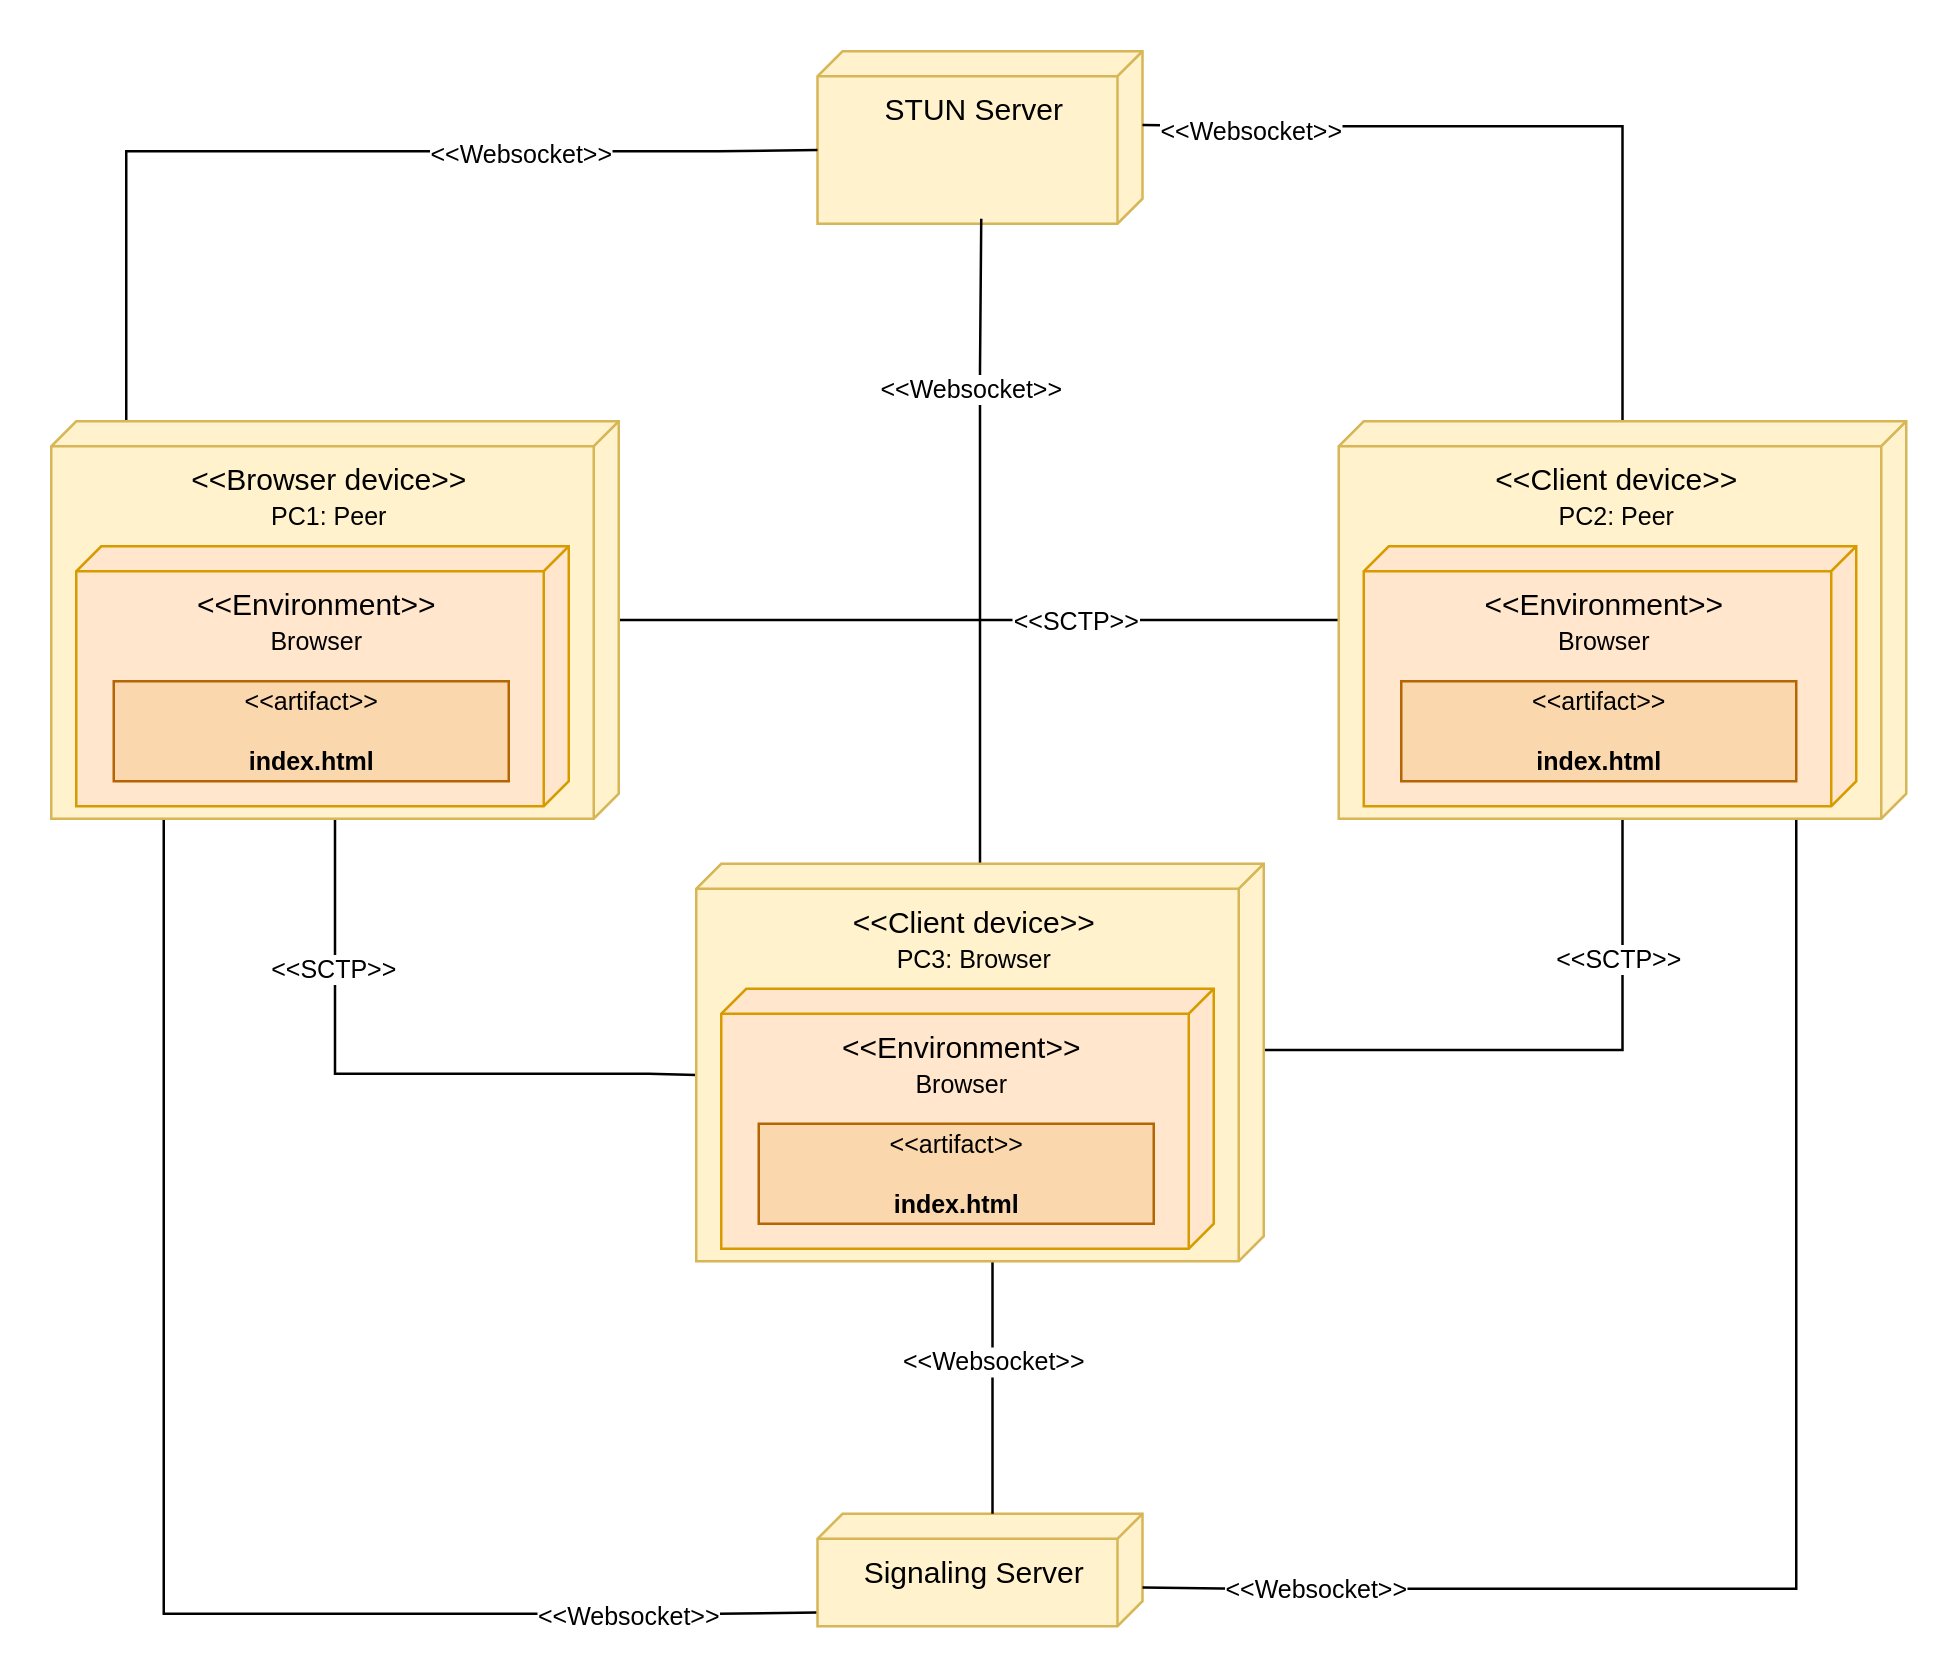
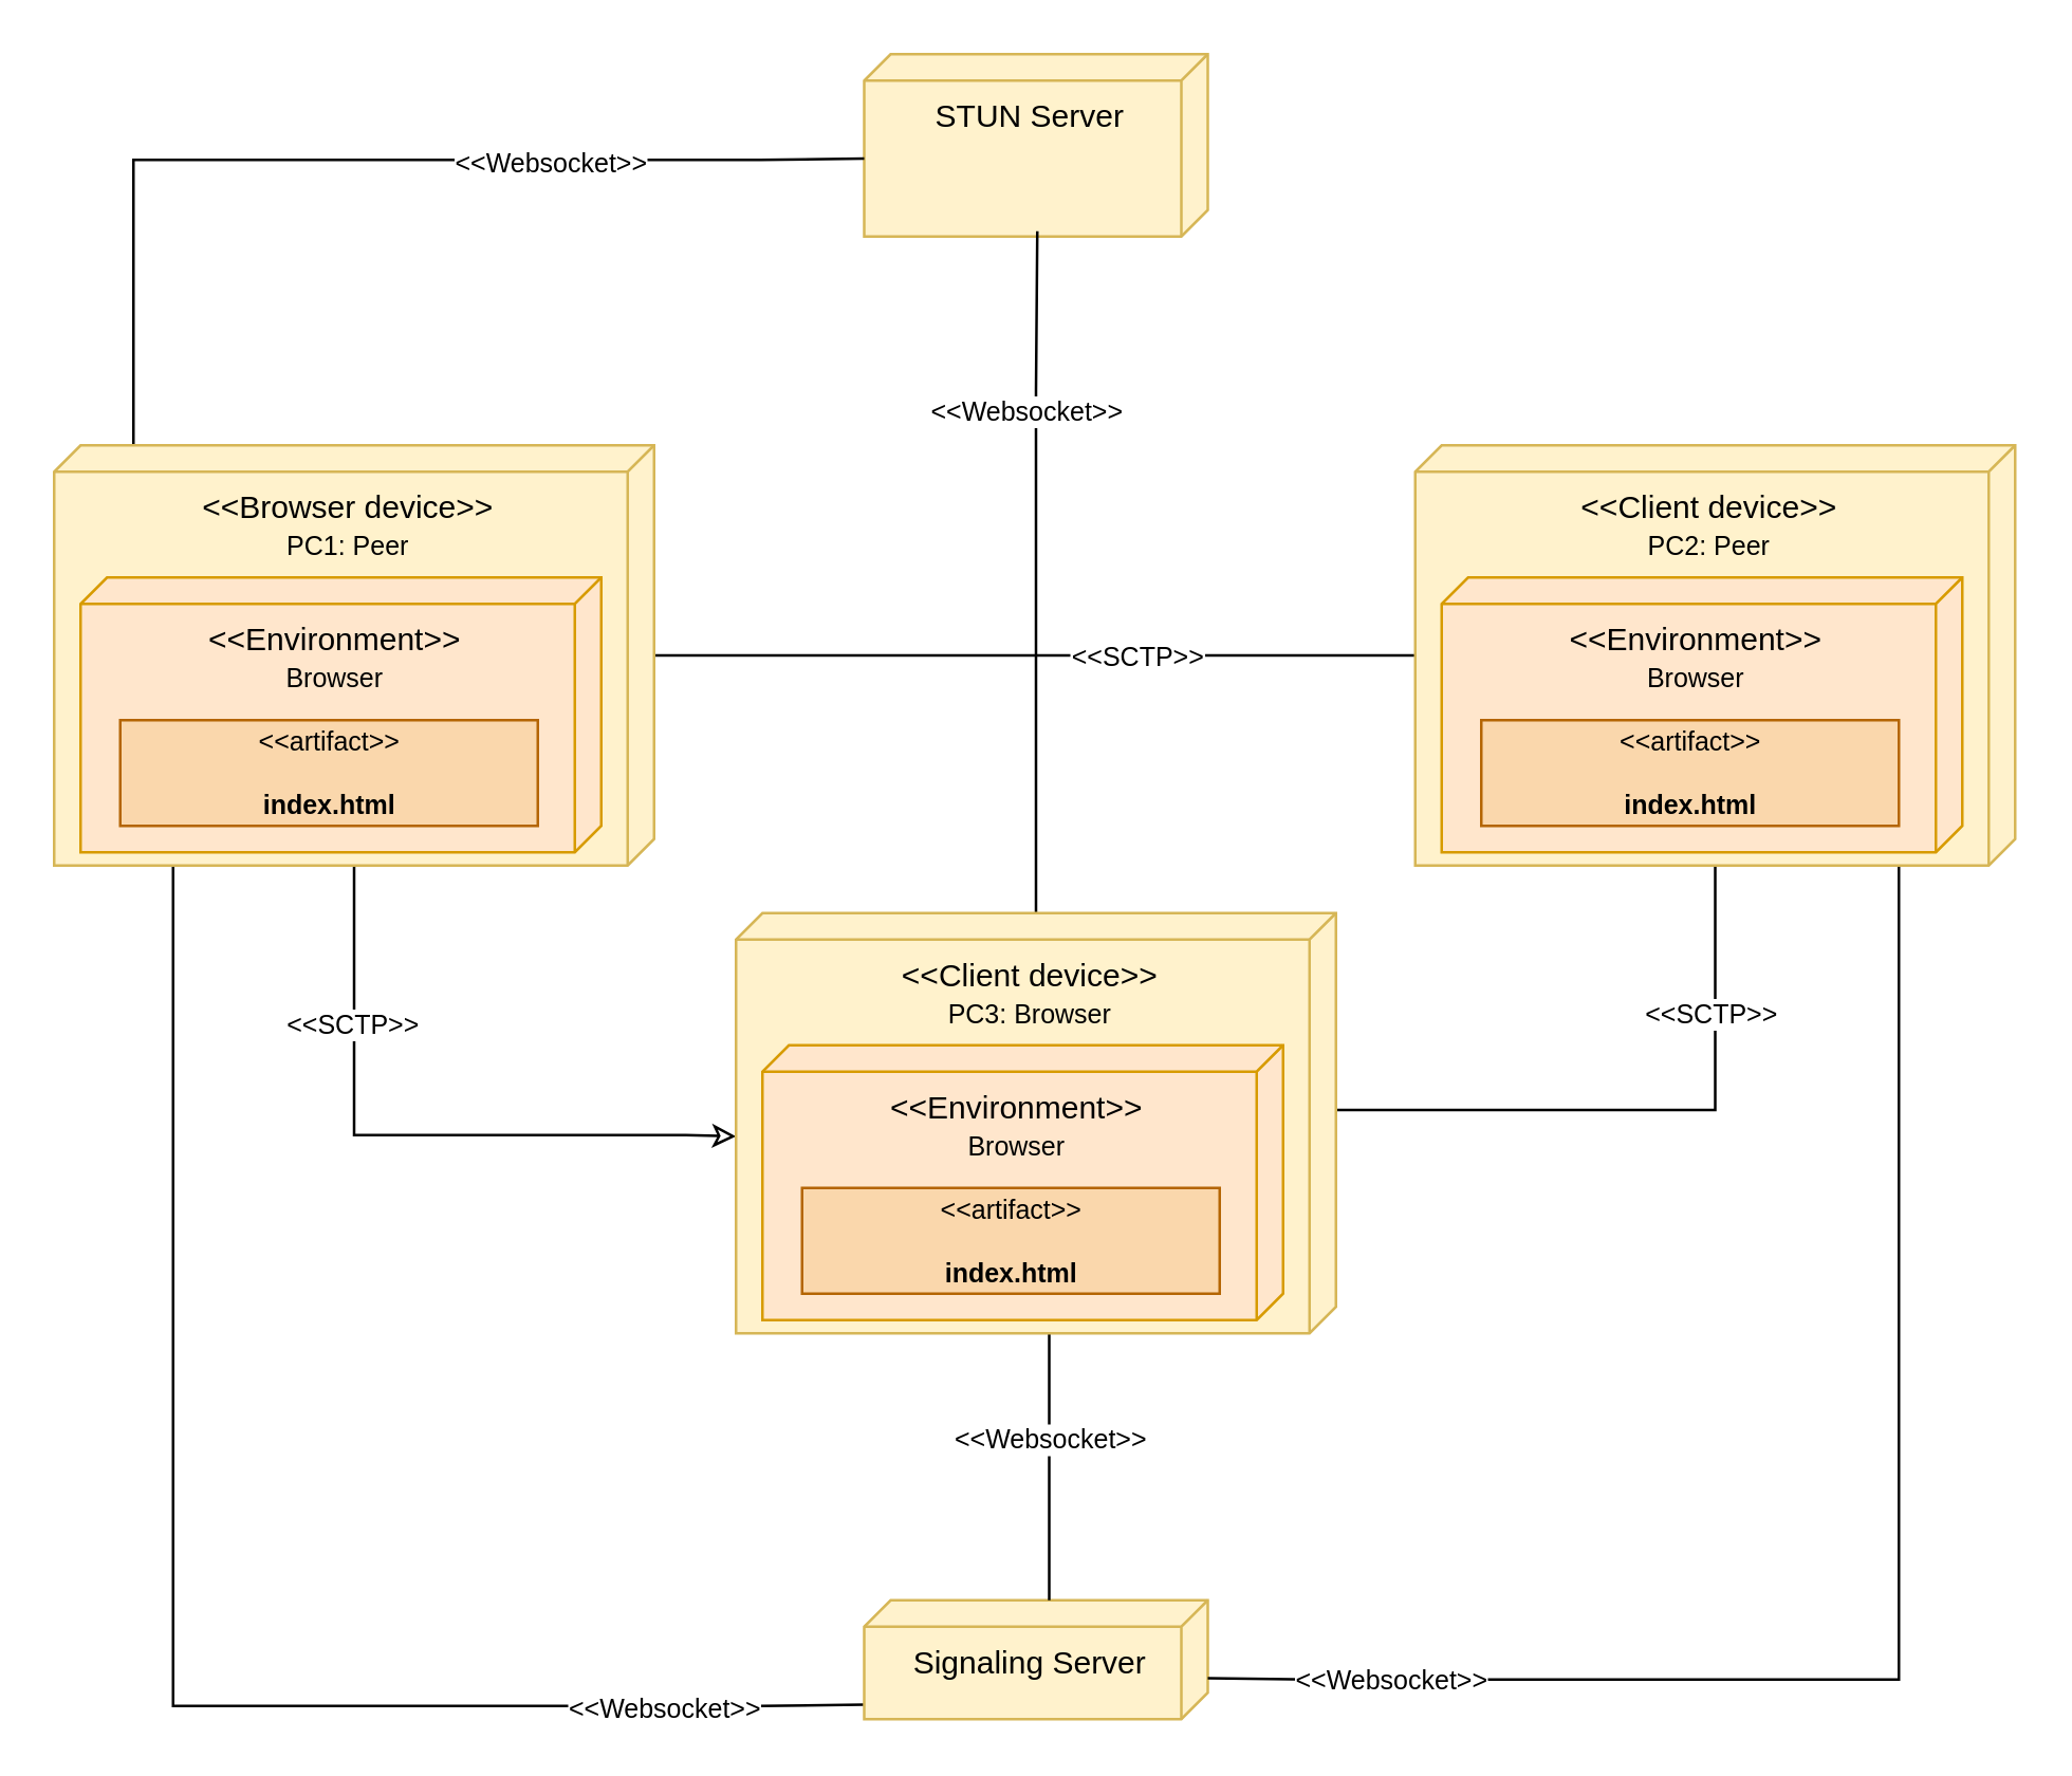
- <mxCell id="19" style="edgeStyle=orthogonalEdgeStyle;rounded=0;orthogonalLoop=1;jettySize=auto;html=1;entryX=0;entryY=0;entryDx=29.5;entryDy=0;entryPerimeter=0;fontSize=10;endArrow=none;endFill=0;" edge="1" parent="1" source="21" target="2"><mxGeometry relative="1" as="geometry"><Array as="points"><mxPoint x="649" y="50" /><mxPoint x="496" y="50" /></Array></mxGeometry></mxCell>
- <mxCell id="20" value="&amp;lt;&amp;lt;Websocket&amp;gt;&amp;gt;" style="edgeLabel;html=1;align=center;verticalAlign=middle;resizable=0;points=[];fontSize=10;" vertex="1" connectable="0" parent="19"><mxGeometry x="0.723" y="1" relative="1" as="geometry"><mxPoint as="offset" /></mxGeometry></mxCell>
- <mxCell id="5" style="edgeStyle=orthogonalEdgeStyle;rounded=0;orthogonalLoop=1;jettySize=auto;html=1;fontSize=10;endArrow=none;endFill=0;entryX=0;entryY=0;entryDx=84.5;entryDy=227;entryPerimeter=0;" edge="1" parent="1" source="11" target="28"><mxGeometry relative="1" as="geometry"><mxPoint x="179.941" y="548.529" as="targetPoint" /><Array as="points"><mxPoint x="133" y="429" /><mxPoint x="259" y="429" /><mxPoint x="278" y="430" /></Array></mxGeometry></mxCell>
+ <mxCell id="5" style="edgeStyle=orthogonalEdgeStyle;rounded=0;orthogonalLoop=1;jettySize=auto;html=1;fontSize=10;endArrow=classic;endFill=0;entryX=0;entryY=0;entryDx=84.5;entryDy=227;entryPerimeter=0;" edge="1" parent="1" source="11" target="28"><mxGeometry relative="1" as="geometry"><mxPoint x="179.941" y="548.529" as="targetPoint" /><Array as="points"><mxPoint x="133" y="429" /><mxPoint x="259" y="429" /><mxPoint x="278" y="430" /></Array></mxGeometry></mxCell>
